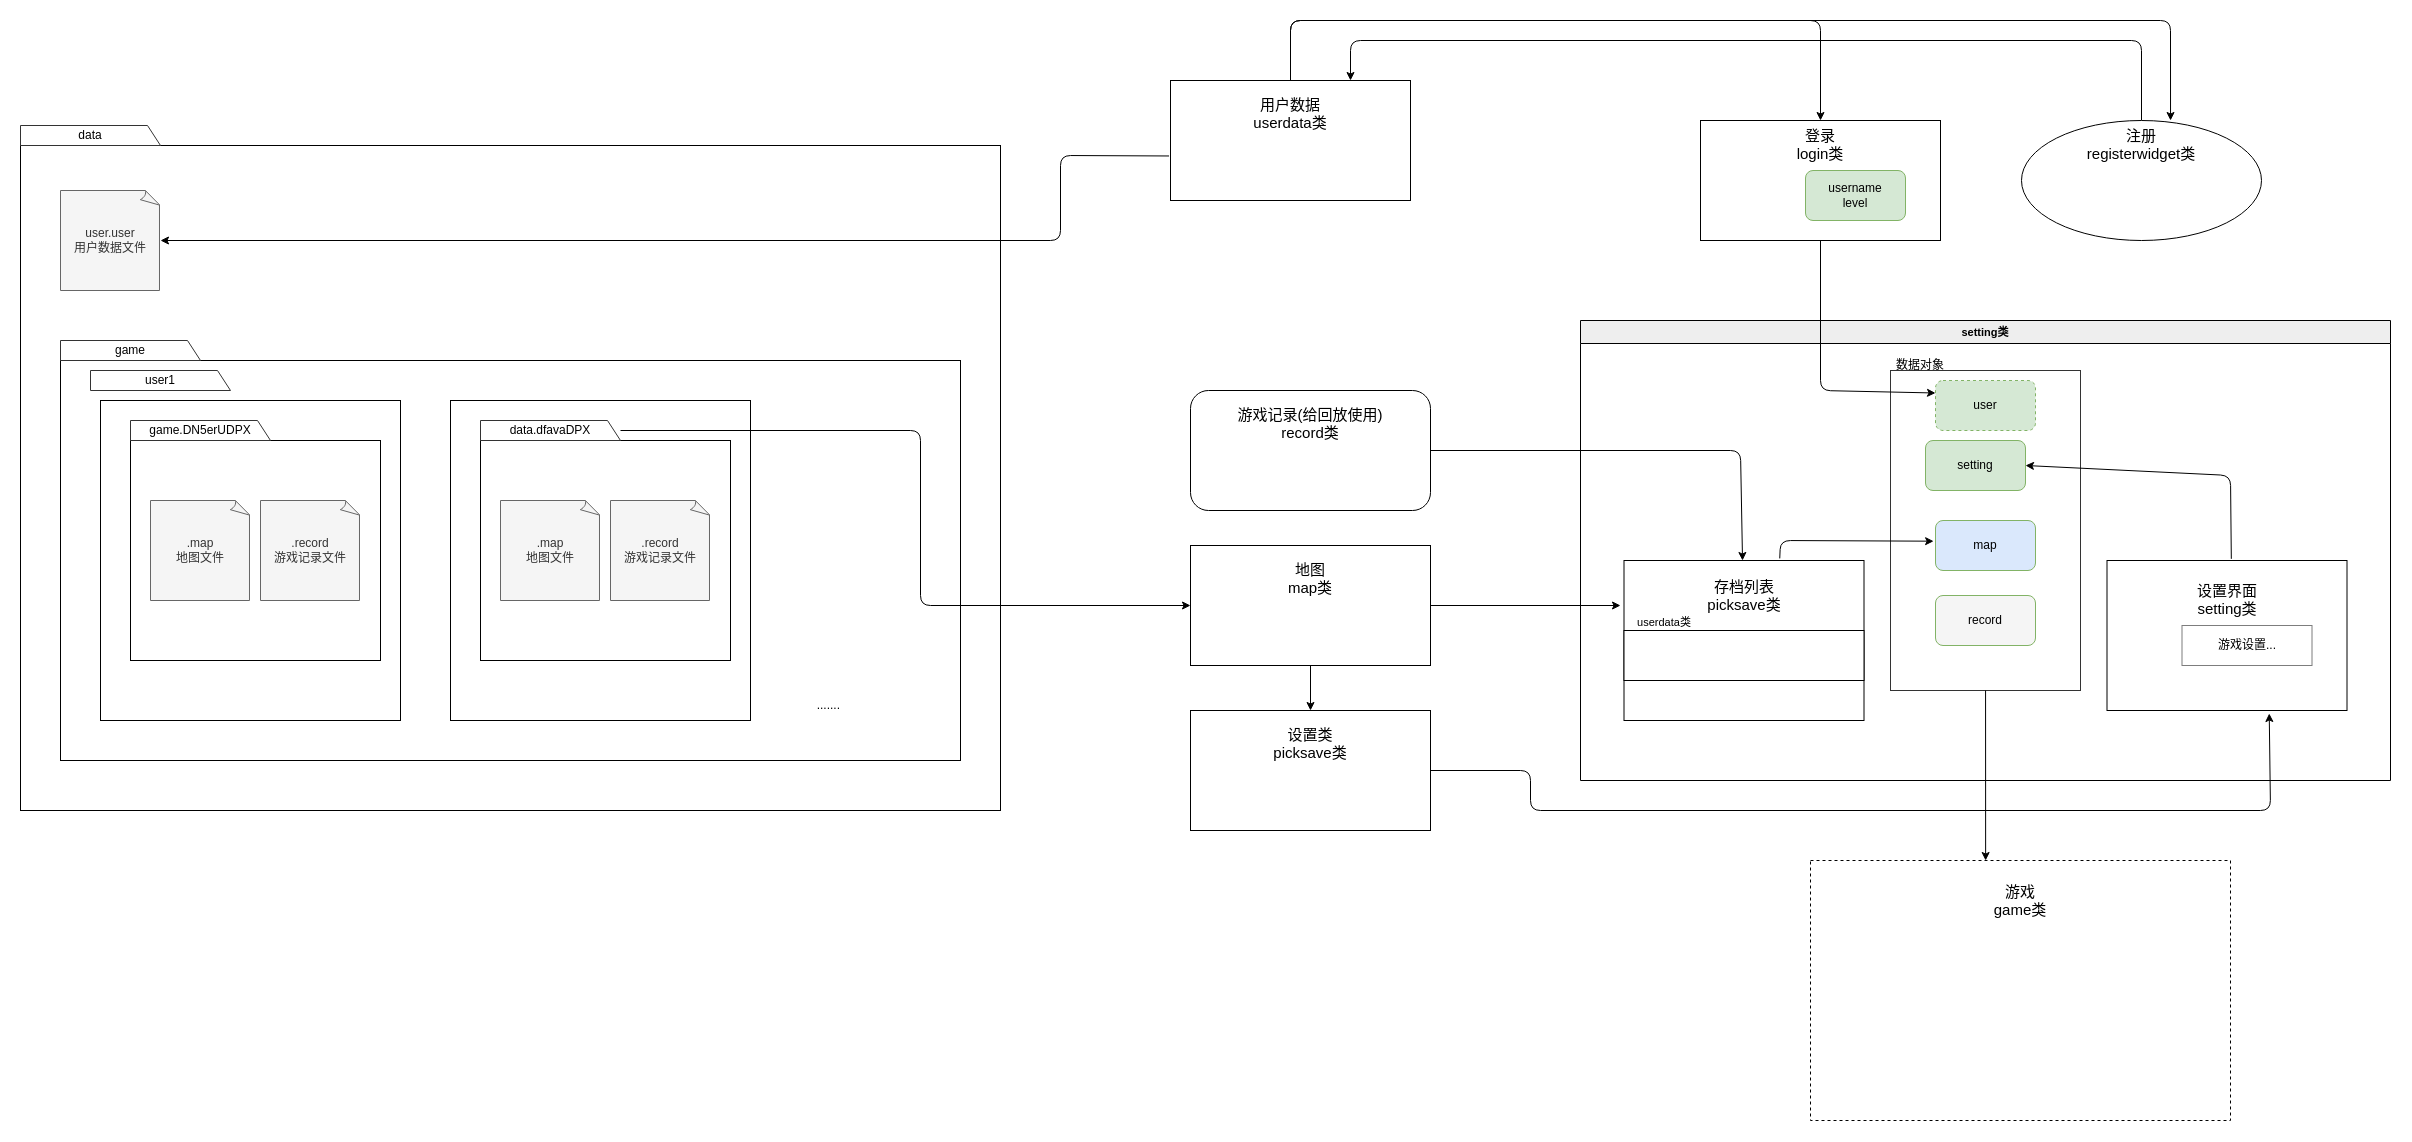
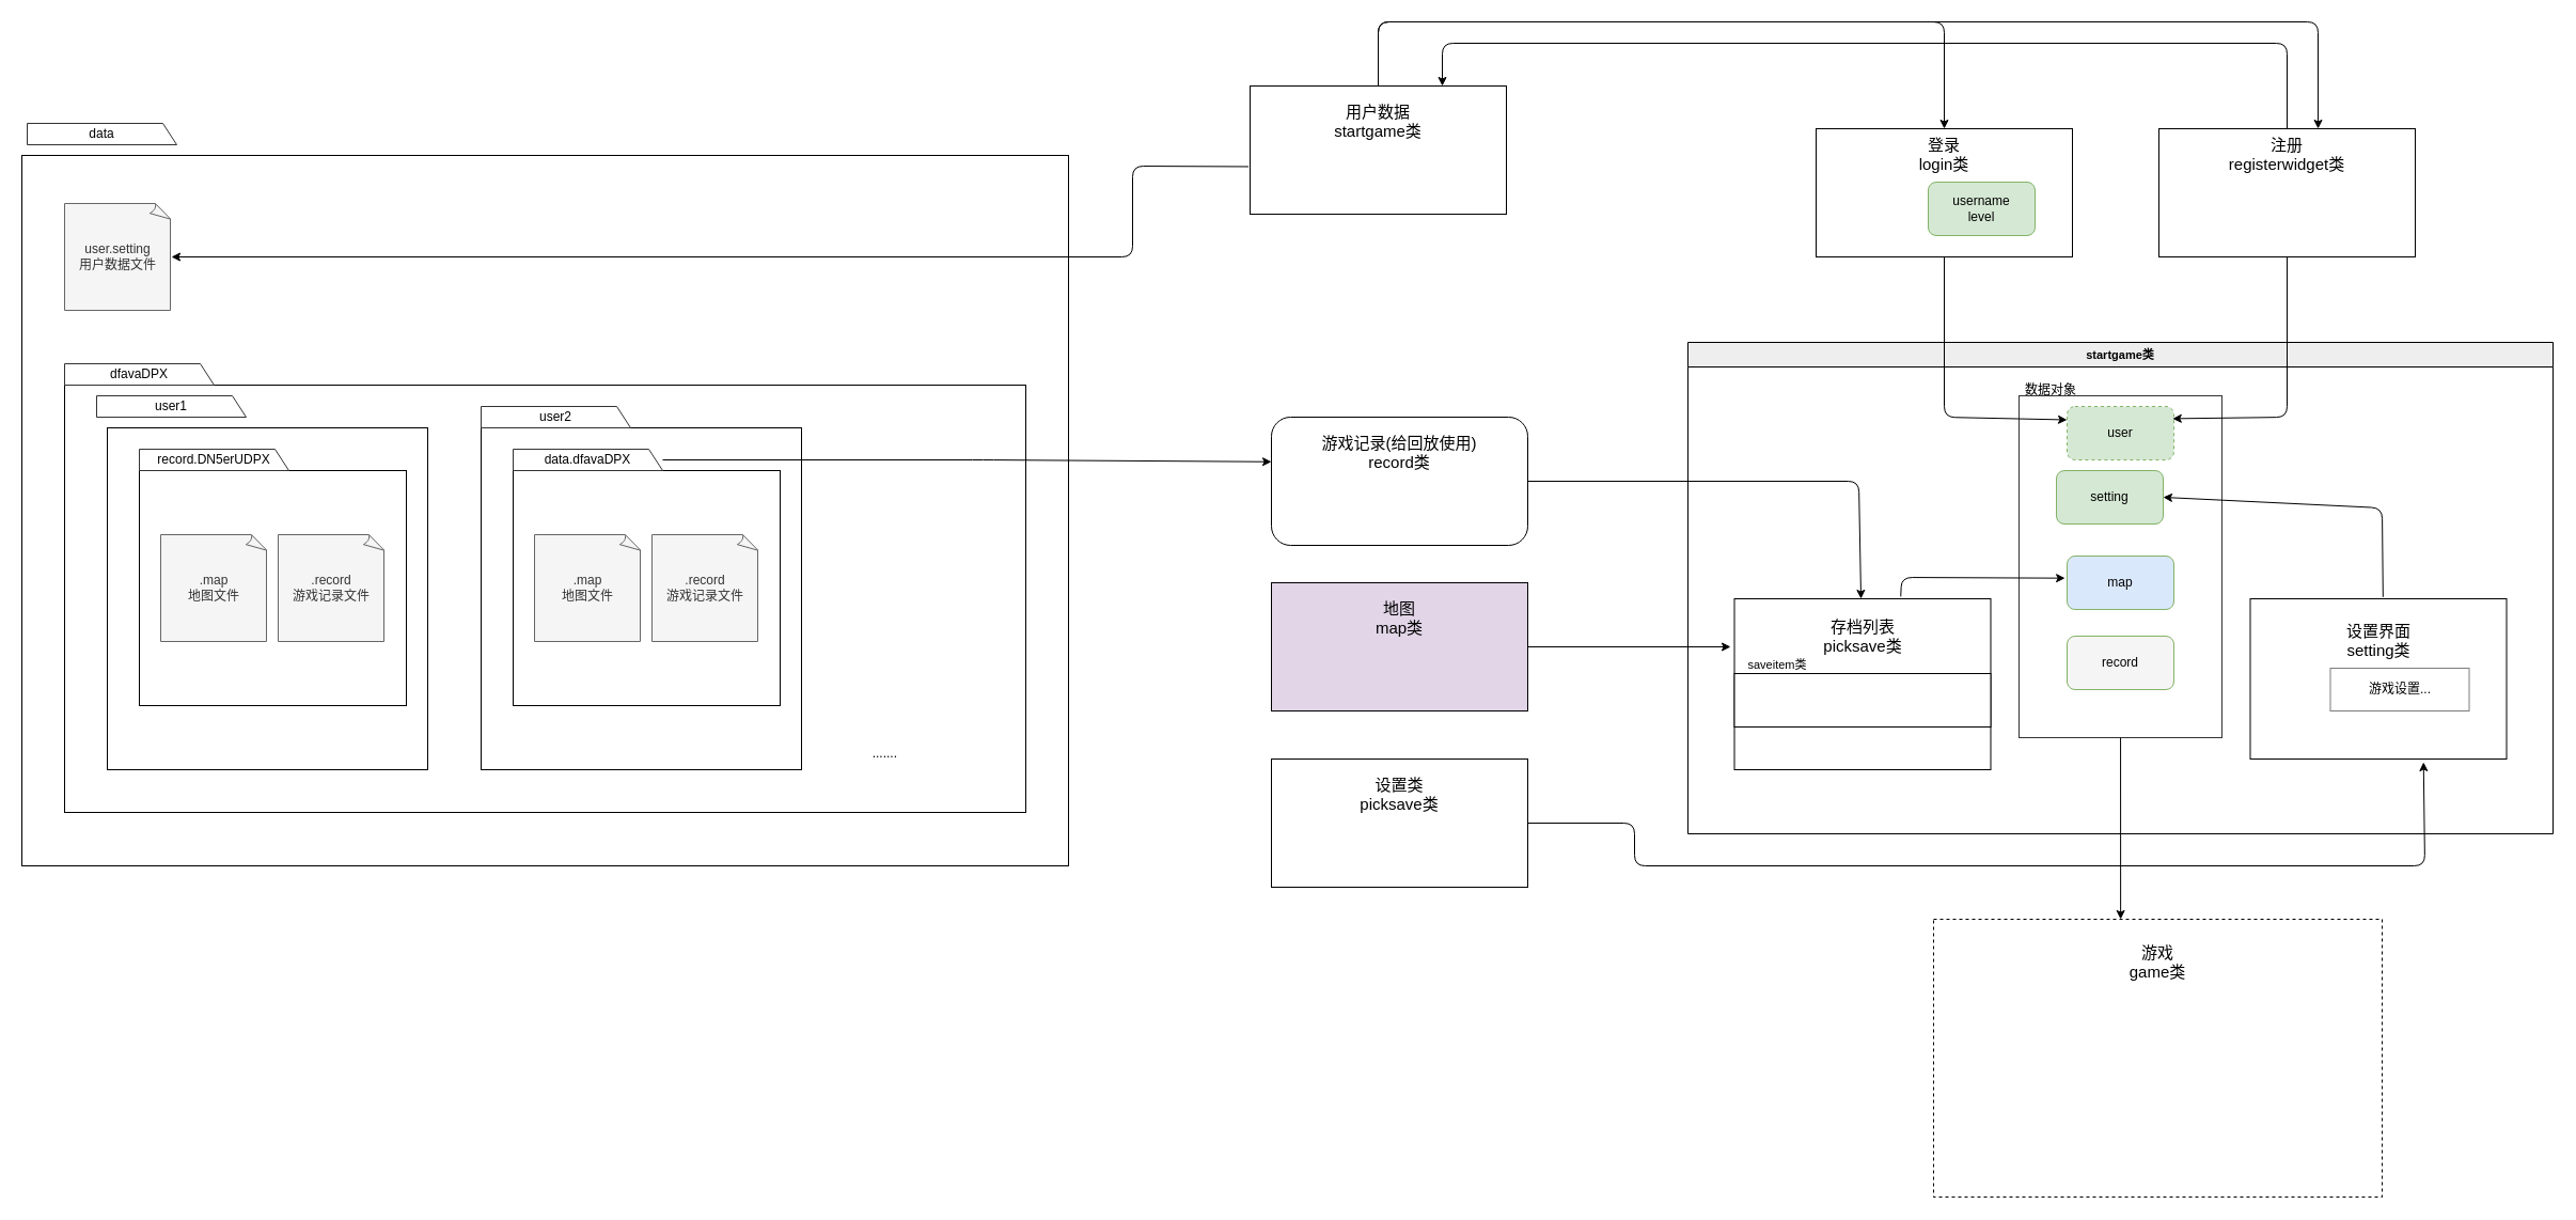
- <mxCell id="52" value="data" style="shape=manualInput;whiteSpace=wrap;html=1;size=13;direction=south;strokeWidth=1;strokeColor=#333333;" vertex="1" parent="1"><mxGeometry x="20" y="125" width="140" height="20" as="geometry" /></mxCell>
+ <mxCell id="52" value="data" style="shape=manualInput;whiteSpace=wrap;html=1;size=13;direction=south;strokeWidth=1;strokeColor=#333333;" vertex="1" parent="1"><mxGeometry x="25" y="115" width="140" height="20" as="geometry" /></mxCell>
- <mxCell id="26" value="&lt;font style=&quot;font-size: 15px;&quot;&gt;用户数据&lt;br&gt;userdata类&lt;br&gt;&lt;br&gt;&lt;br&gt;&lt;br&gt;&lt;/font&gt;" style="rounded=0;whiteSpace=wrap;html=1;fontSize=8;" vertex="1" parent="1"><mxGeometry x="1170" y="80" width="240" height="120" as="geometry" /></mxCell>
+ <mxCell id="26" value="&lt;font style=&quot;font-size: 15px;&quot;&gt;用户数据&lt;br&gt;startgame类&lt;br&gt;&lt;br&gt;&lt;br&gt;&lt;br&gt;&lt;/font&gt;" style="rounded=0;whiteSpace=wrap;html=1;fontSize=8;" vertex="1" parent="1"><mxGeometry x="1170" y="80" width="240" height="120" as="geometry" /></mxCell>
- <mxCell id="4" value="&lt;font style=&quot;font-size: 15px;&quot;&gt;注册&lt;br&gt;registerwidget类&lt;br&gt;&lt;br&gt;&lt;br&gt;&lt;br&gt;&lt;br&gt;&lt;/font&gt;" style="ellipse;whiteSpace=wrap;html=1;fontSize=8;" parent="1" vertex="1"><mxGeometry x="2021" y="120" width="240" height="120" as="geometry" /></mxCell>
+ <mxCell id="4" value="&lt;font style=&quot;font-size: 15px;&quot;&gt;注册&lt;br&gt;registerwidget类&lt;br&gt;&lt;br&gt;&lt;br&gt;&lt;br&gt;&lt;br&gt;&lt;/font&gt;" style="rounded=0;whiteSpace=wrap;html=1;fontSize=8;" parent="1" vertex="1"><mxGeometry x="2021" y="120" width="240" height="120" as="geometry" /></mxCell>
- <mxCell id="36" value="user.user&lt;br&gt;用户数据文件" style="whiteSpace=wrap;html=1;shape=mxgraph.basic.document;fillColor=#f5f5f5;fontColor=#333333;strokeColor=#666666;" vertex="1" parent="1"><mxGeometry x="60" y="190" width="100" height="100" as="geometry" /></mxCell>
+ <mxCell id="36" value="user.setting&lt;br&gt;用户数据文件" style="whiteSpace=wrap;html=1;shape=mxgraph.basic.document;fillColor=#f5f5f5;fontColor=#333333;strokeColor=#666666;" vertex="1" parent="1"><mxGeometry x="60" y="190" width="100" height="100" as="geometry" /></mxCell>
- <mxCell id="5" value="setting类" style="swimlane;whiteSpace=wrap;html=1;fontSize=11;fillColor=#eeeeee;" parent="1" vertex="1"><mxGeometry x="1580" y="320" width="810" height="460" as="geometry" /></mxCell>
+ <mxCell id="5" value="startgame类" style="swimlane;whiteSpace=wrap;html=1;fontSize=11;fillColor=#eeeeee;" parent="1" vertex="1"><mxGeometry x="1580" y="320" width="810" height="460" as="geometry" /></mxCell>
- <mxCell id="33" value="game" style="shape=manualInput;whiteSpace=wrap;html=1;size=13;direction=south;strokeWidth=1;strokeColor=#333333;" vertex="1" parent="1"><mxGeometry x="60" y="340" width="140" height="20" as="geometry" /></mxCell>
+ <mxCell id="33" value="dfavaDPX" style="shape=manualInput;whiteSpace=wrap;html=1;size=13;direction=south;strokeWidth=1;strokeColor=#333333;" vertex="1" parent="1"><mxGeometry x="60" y="340" width="140" height="20" as="geometry" /></mxCell>
+ <mxCell id="19" style="edgeStyle=none;html=1;entryX=0.988;entryY=0.228;entryDx=0;entryDy=0;entryPerimeter=0;" edge="1" parent="1" source="4" target="14"><mxGeometry relative="1" as="geometry"><mxPoint x="2040" y="370" as="targetPoint" /><Array as="points"><mxPoint x="2141" y="390" /></Array></mxGeometry></mxCell>
+ <mxCell id="44" value="user2" style="shape=manualInput;whiteSpace=wrap;html=1;size=13;direction=south;strokeWidth=1;strokeColor=#333333;" vertex="1" parent="1"><mxGeometry x="450" y="380" width="140" height="20" as="geometry" /></mxCell>
- <mxCell id="40" value="game.DN5erUDPX" style="shape=manualInput;whiteSpace=wrap;html=1;size=13;direction=south;strokeWidth=1;strokeColor=#333333;" vertex="1" parent="1"><mxGeometry x="130" y="420" width="140" height="20" as="geometry" /></mxCell>
+ <mxCell id="40" value="record.DN5erUDPX" style="shape=manualInput;whiteSpace=wrap;html=1;size=13;direction=south;strokeWidth=1;strokeColor=#333333;" vertex="1" parent="1"><mxGeometry x="130" y="420" width="140" height="20" as="geometry" /></mxCell>
+ <mxCell id="46" style="edgeStyle=none;html=1;entryX=0;entryY=0.348;entryDx=0;entryDy=0;targetPerimeterSpacing=20;entryPerimeter=0;" edge="1" parent="1" source="48" target="28"><mxGeometry relative="1" as="geometry"><Array as="points"><mxPoint x="920" y="430" /></Array></mxGeometry></mxCell>
- <mxCell id="47" style="edgeStyle=none;html=1;entryX=0;entryY=0.5;entryDx=0;entryDy=0;targetPerimeterSpacing=20;" edge="1" parent="1" source="48" target="31"><mxGeometry relative="1" as="geometry"><Array as="points"><mxPoint x="920" y="430" /><mxPoint x="920" y="605" /></Array></mxGeometry></mxCell>
- <mxCell id="31" value="&lt;font style=&quot;font-size: 15px;&quot;&gt;地图&lt;br&gt;map类&lt;br&gt;&lt;br&gt;&lt;br&gt;&lt;br&gt;&lt;/font&gt;" style="rounded=0;whiteSpace=wrap;html=1;fontSize=8;" vertex="1" parent="1"><mxGeometry x="1190" y="545" width="240" height="120" as="geometry" /></mxCell>
+ <mxCell id="31" value="&lt;font style=&quot;font-size: 15px;&quot;&gt;地图&lt;br&gt;map类&lt;br&gt;&lt;br&gt;&lt;br&gt;&lt;br&gt;&lt;/font&gt;" style="rounded=0;whiteSpace=wrap;html=1;fontSize=8;fillColor=#e1d5e7;" vertex="1" parent="1"><mxGeometry x="1190" y="545" width="240" height="120" as="geometry" /></mxCell>
- <mxCell id="10" value="&lt;font style=&quot;font-size: 11px;&quot;&gt;userdata类&lt;/font&gt;" style="text;html=1;strokeColor=none;fillColor=none;align=center;verticalAlign=middle;whiteSpace=wrap;rounded=0;fontSize=15;" parent="5" vertex="1"><mxGeometry x="43.5" y="290" width="80" height="20" as="geometry" /></mxCell>
+ <mxCell id="10" value="&lt;font style=&quot;font-size: 11px;&quot;&gt;saveitem类&lt;/font&gt;" style="text;html=1;strokeColor=none;fillColor=none;align=center;verticalAlign=middle;whiteSpace=wrap;rounded=0;fontSize=15;" parent="5" vertex="1"><mxGeometry x="43.5" y="290" width="80" height="20" as="geometry" /></mxCell>
- <mxCell id="30" style="edgeStyle=none;html=1;entryX=0.5;entryY=0;entryDx=0;entryDy=0;targetPerimeterSpacing=20;" edge="1" parent="1" source="31" target="35"><mxGeometry relative="1" as="geometry" /></mxCell>
